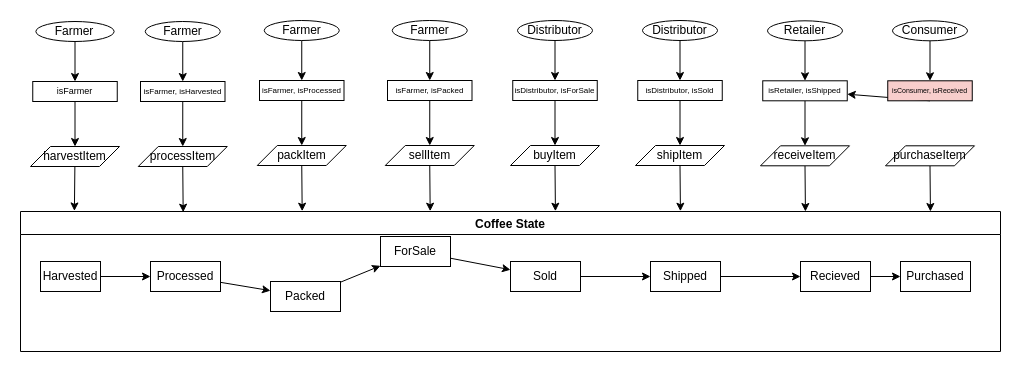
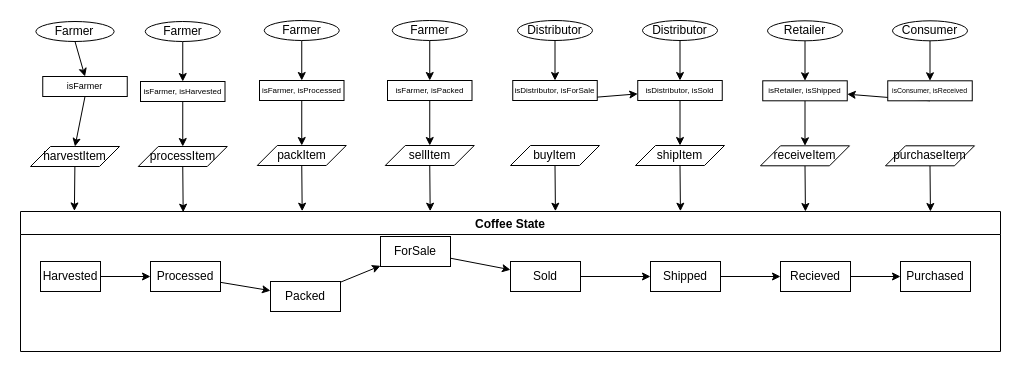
- <mxCell id="62" value="&lt;font style=&quot;font-size: 7px;&quot;&gt;isConsumer, isReceived&lt;/font&gt;" style="rounded=0;whiteSpace=wrap;html=1;fontSize=8;fillColor=#f8cecc;" vertex="1" parent="1"><mxGeometry x="887.25" y="80.3" width="84.5" height="20" as="geometry" /></mxCell>
+ <mxCell id="62" value="&lt;font style=&quot;font-size: 7px;&quot;&gt;isConsumer, isReceived&lt;/font&gt;" style="rounded=0;whiteSpace=wrap;html=1;fontSize=8;" vertex="1" parent="1"><mxGeometry x="887.25" y="80.3" width="84.5" height="20" as="geometry" /></mxCell>
- <mxCell id="5" value="isFarmer" style="rounded=0;whiteSpace=wrap;html=1;fontSize=9;" vertex="1" parent="1"><mxGeometry x="32.25" y="81" width="84.5" height="20" as="geometry" /></mxCell>
+ <mxCell id="5" value="isFarmer" style="rounded=0;whiteSpace=wrap;html=1;fontSize=9;" vertex="1" parent="1"><mxGeometry x="42.25" y="76" width="84.5" height="20" as="geometry" /></mxCell>
- <mxCell id="43" style="edgeStyle=none;rounded=0;orthogonalLoop=1;jettySize=auto;html=1;exitX=0.5;exitY=1;exitDx=0;exitDy=0;" edge="1" parent="1" source="44" target="46"><mxGeometry relative="1" as="geometry" /></mxCell>
+ <mxCell id="43" style="edgeStyle=none;rounded=0;orthogonalLoop=1;jettySize=auto;html=1;exitX=0.5;exitY=1;exitDx=0;exitDy=0;" edge="1" parent="1" source="44" target="50"><mxGeometry relative="1" as="geometry" /></mxCell>
- <mxCell id="22" value="Recieved" style="rounded=0;whiteSpace=wrap;html=1;" vertex="1" parent="8"><mxGeometry x="780" y="50" width="70" height="30" as="geometry" /></mxCell>
+ <mxCell id="22" value="Recieved" style="rounded=0;whiteSpace=wrap;html=1;" vertex="1" parent="8"><mxGeometry x="760" y="50" width="70" height="30" as="geometry" /></mxCell>
